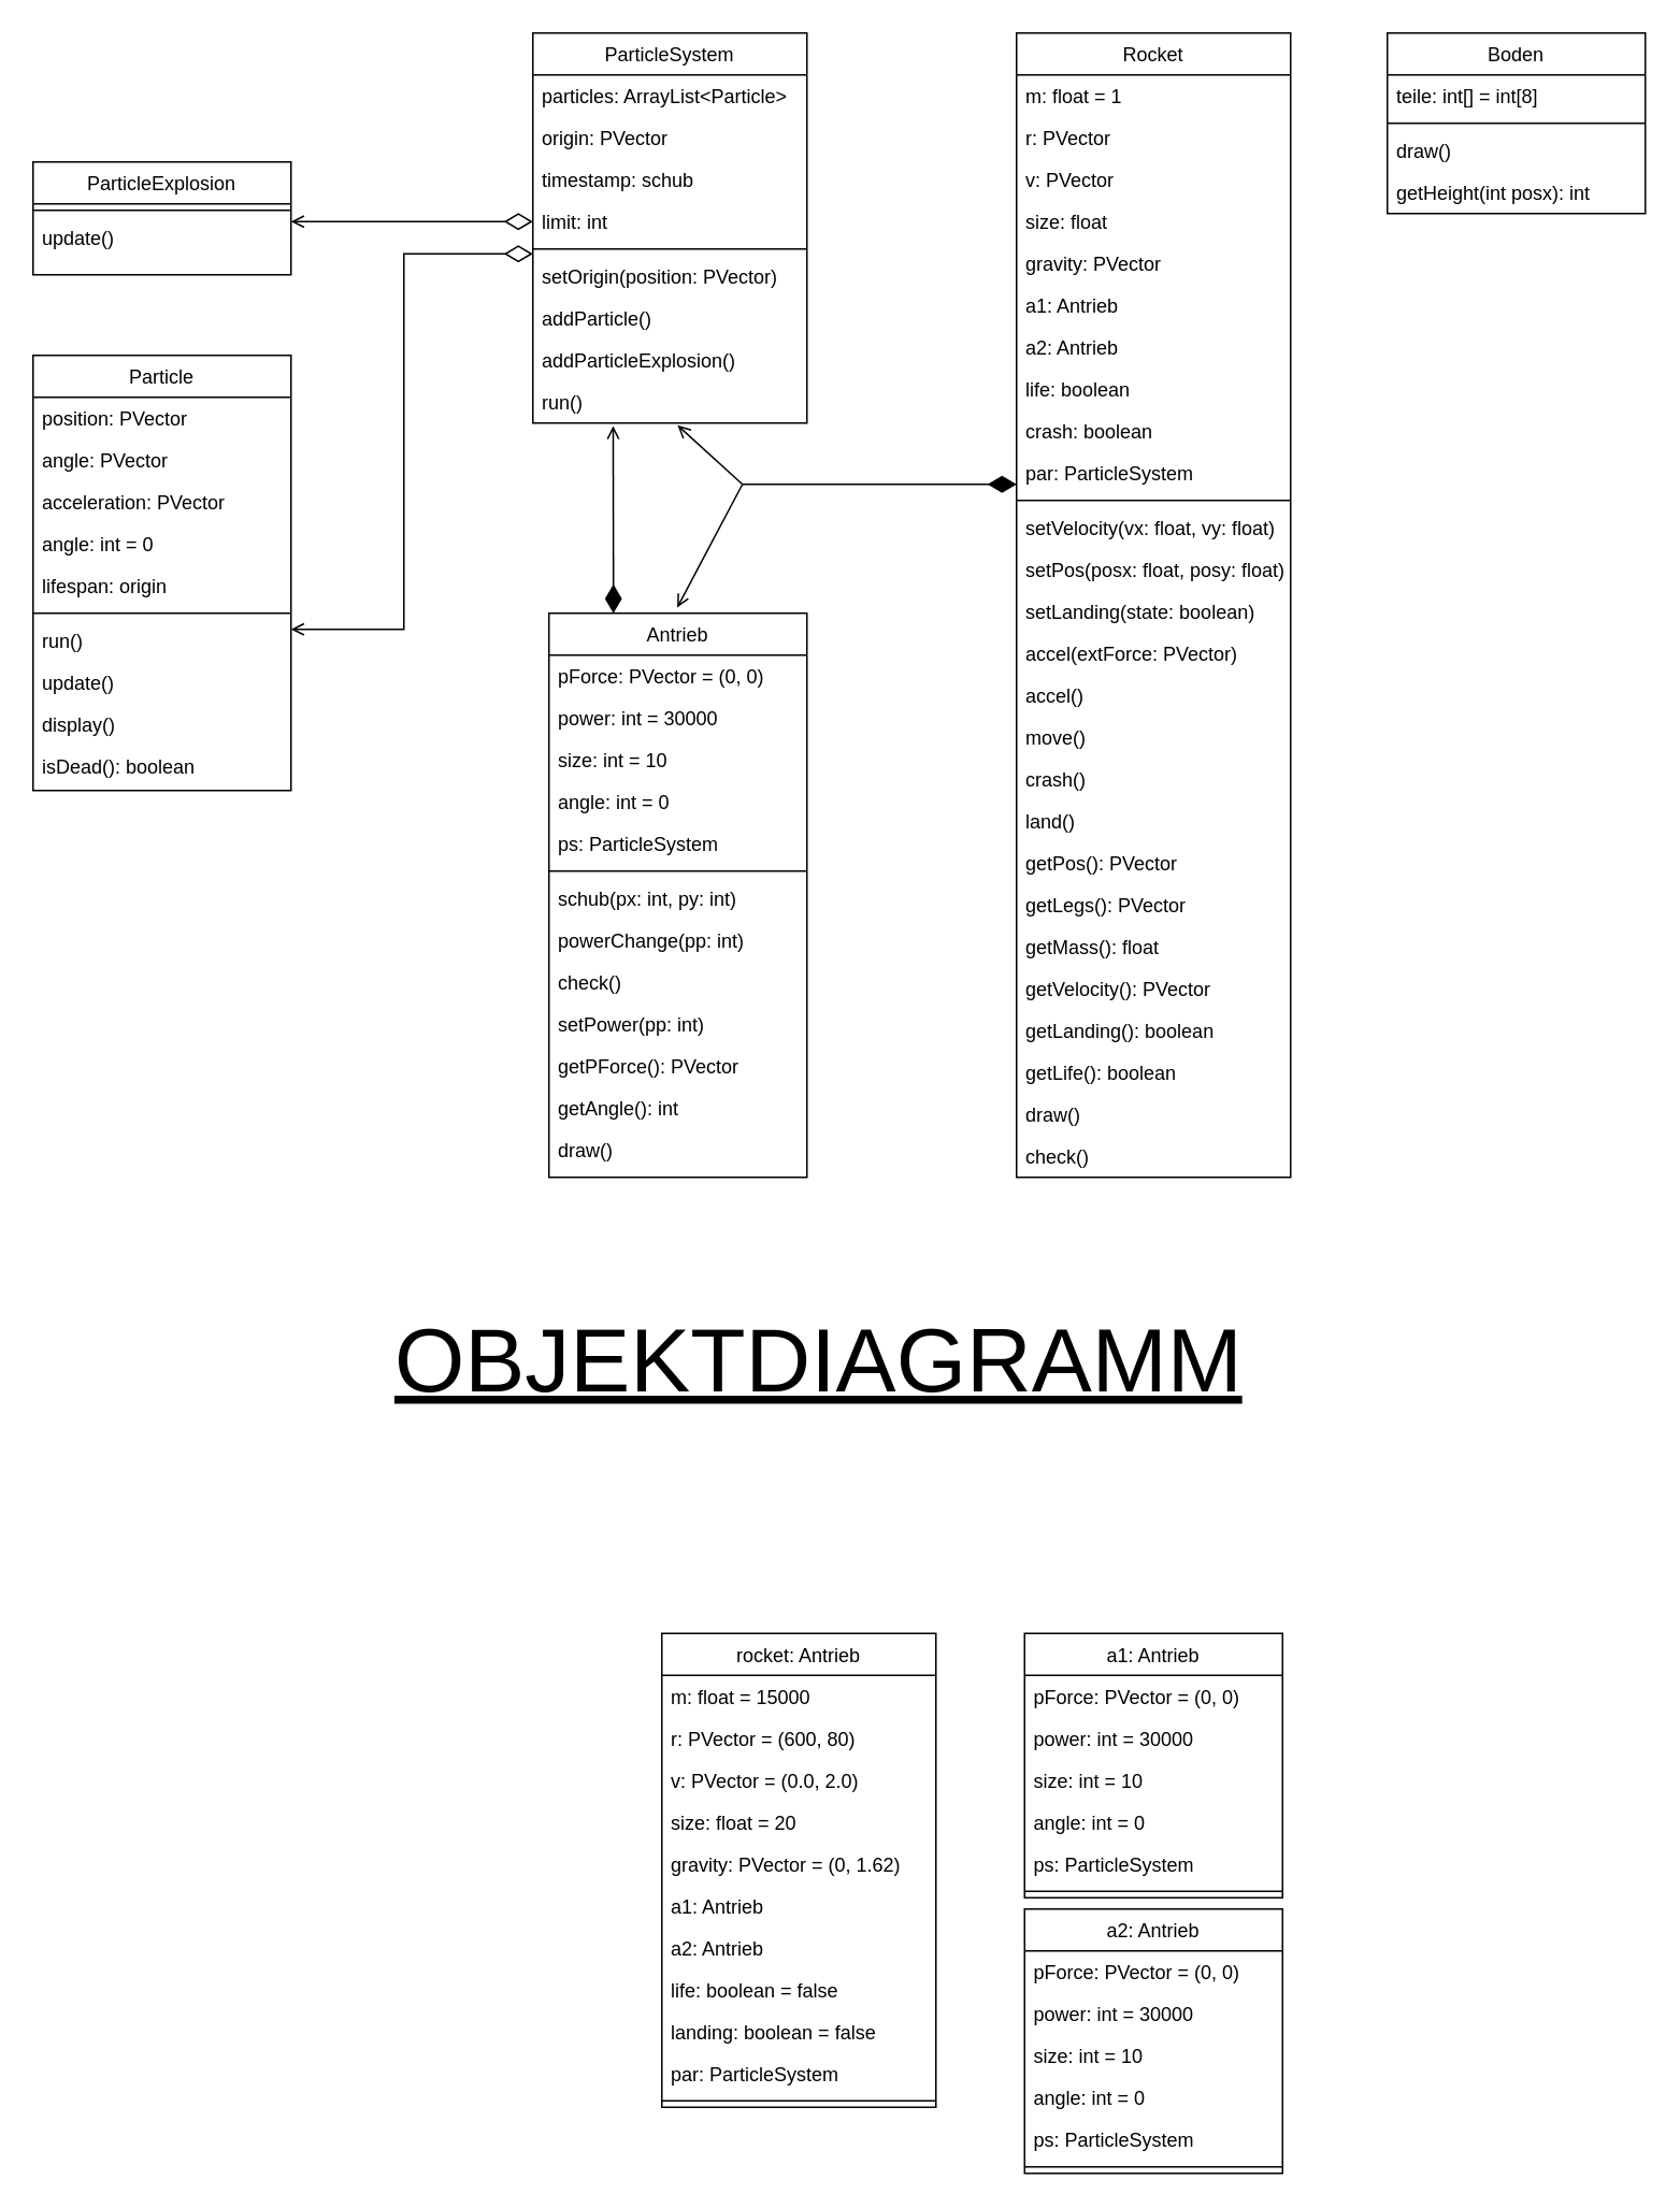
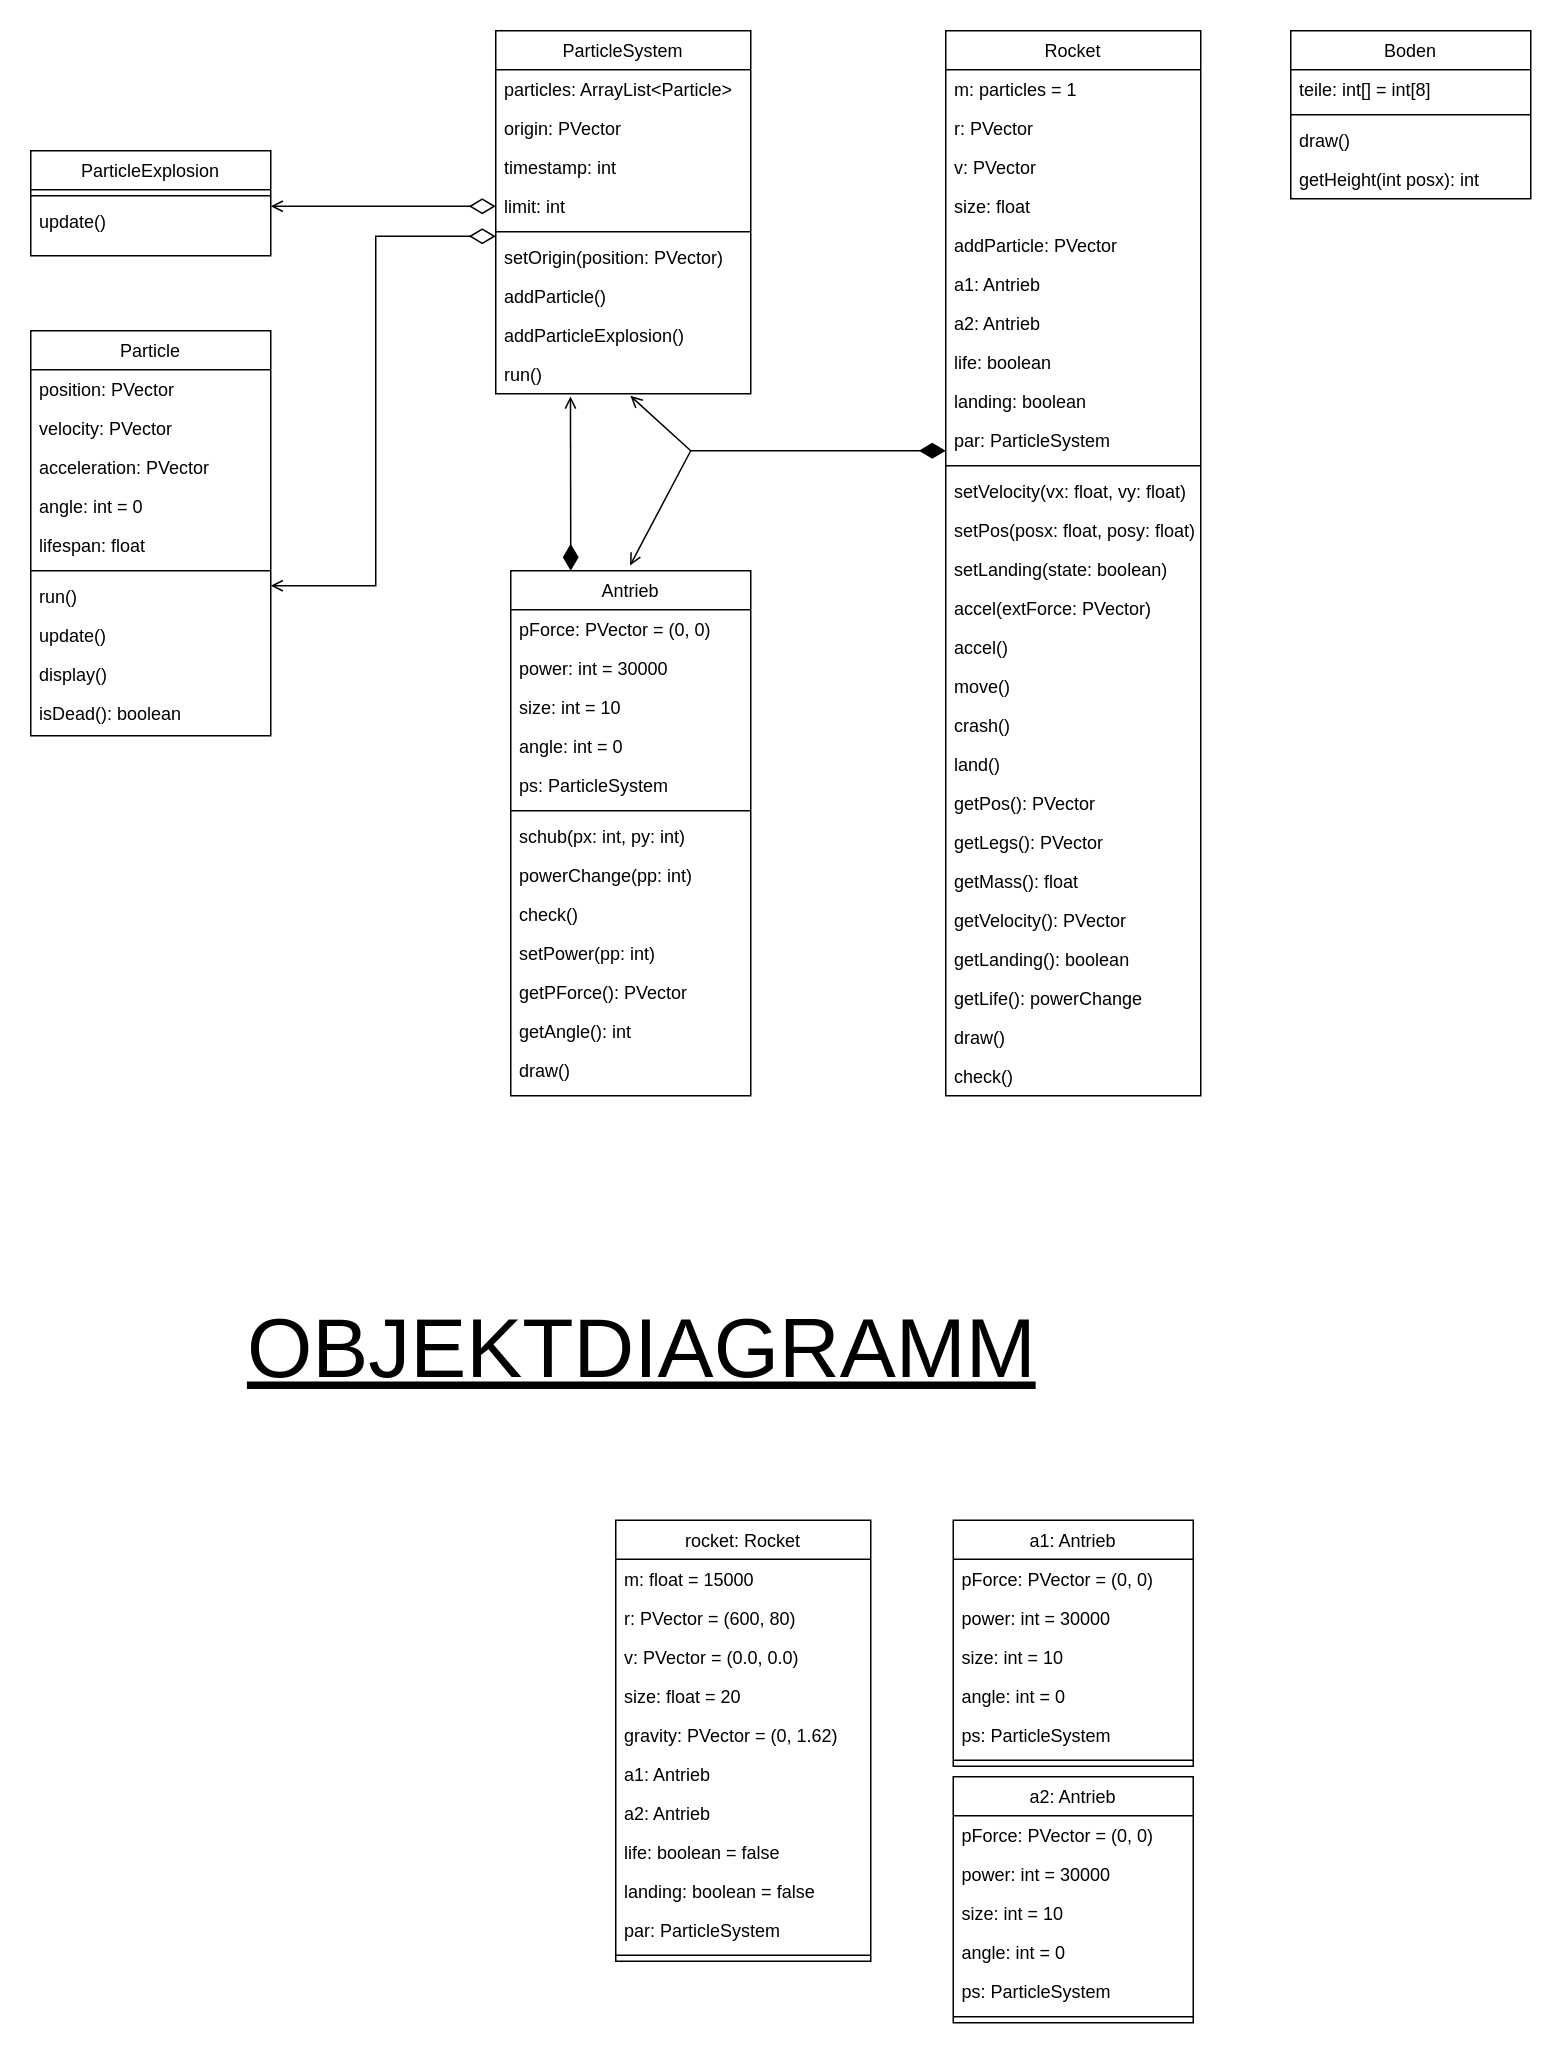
- <mxCell id="47" value="m: float = 1" style="text;align=left;verticalAlign=top;spacingLeft=4;spacingRight=4;overflow=hidden;rotatable=0;points=[[0,0.5],[1,0.5]];portConstraint=eastwest;" parent="46" vertex="1"><mxGeometry y="26" width="170" height="26" as="geometry" /></mxCell>
+ <mxCell id="47" value="m: particles = 1" style="text;align=left;verticalAlign=top;spacingLeft=4;spacingRight=4;overflow=hidden;rotatable=0;points=[[0,0.5],[1,0.5]];portConstraint=eastwest;" parent="46" vertex="1"><mxGeometry y="26" width="170" height="26" as="geometry" /></mxCell>
- <mxCell id="38" value="timestamp: schub" style="text;align=left;verticalAlign=top;spacingLeft=4;spacingRight=4;overflow=hidden;rotatable=0;points=[[0,0.5],[1,0.5]];portConstraint=eastwest;rounded=0;shadow=0;html=0;" parent="35" vertex="1"><mxGeometry y="78" width="170" height="26" as="geometry" /></mxCell>
+ <mxCell id="38" value="timestamp: int" style="text;align=left;verticalAlign=top;spacingLeft=4;spacingRight=4;overflow=hidden;rotatable=0;points=[[0,0.5],[1,0.5]];portConstraint=eastwest;rounded=0;shadow=0;html=0;" parent="35" vertex="1"><mxGeometry y="78" width="170" height="26" as="geometry" /></mxCell>
- <mxCell id="51" value="gravity: PVector" style="text;align=left;verticalAlign=top;spacingLeft=4;spacingRight=4;overflow=hidden;rotatable=0;points=[[0,0.5],[1,0.5]];portConstraint=eastwest;rounded=0;shadow=0;html=0;" parent="46" vertex="1"><mxGeometry y="130" width="170" height="26" as="geometry" /></mxCell>
+ <mxCell id="51" value="addParticle: PVector" style="text;align=left;verticalAlign=top;spacingLeft=4;spacingRight=4;overflow=hidden;rotatable=0;points=[[0,0.5],[1,0.5]];portConstraint=eastwest;rounded=0;shadow=0;html=0;" parent="46" vertex="1"><mxGeometry y="130" width="170" height="26" as="geometry" /></mxCell>
- <mxCell id="55" value="crash: boolean" style="text;align=left;verticalAlign=top;spacingLeft=4;spacingRight=4;overflow=hidden;rotatable=0;points=[[0,0.5],[1,0.5]];portConstraint=eastwest;rounded=0;shadow=0;html=0;" parent="46" vertex="1"><mxGeometry y="234" width="170" height="26" as="geometry" /></mxCell>
+ <mxCell id="55" value="landing: boolean" style="text;align=left;verticalAlign=top;spacingLeft=4;spacingRight=4;overflow=hidden;rotatable=0;points=[[0,0.5],[1,0.5]];portConstraint=eastwest;rounded=0;shadow=0;html=0;" parent="46" vertex="1"><mxGeometry y="234" width="170" height="26" as="geometry" /></mxCell>
- <mxCell id="23" value="angle: PVector&#10;" style="text;align=left;verticalAlign=top;spacingLeft=4;spacingRight=4;overflow=hidden;rotatable=0;points=[[0,0.5],[1,0.5]];portConstraint=eastwest;rounded=0;shadow=0;html=0;" parent="21" vertex="1"><mxGeometry y="52" width="160" height="26" as="geometry" /></mxCell>
+ <mxCell id="23" value="velocity: PVector&#10;" style="text;align=left;verticalAlign=top;spacingLeft=4;spacingRight=4;overflow=hidden;rotatable=0;points=[[0,0.5],[1,0.5]];portConstraint=eastwest;rounded=0;shadow=0;html=0;" parent="21" vertex="1"><mxGeometry y="52" width="160" height="26" as="geometry" /></mxCell>
- <mxCell id="26" value="lifespan: origin" style="text;align=left;verticalAlign=top;spacingLeft=4;spacingRight=4;overflow=hidden;rotatable=0;points=[[0,0.5],[1,0.5]];portConstraint=eastwest;rounded=0;shadow=0;html=0;" parent="21" vertex="1"><mxGeometry y="130" width="160" height="26" as="geometry" /></mxCell>
+ <mxCell id="26" value="lifespan: float" style="text;align=left;verticalAlign=top;spacingLeft=4;spacingRight=4;overflow=hidden;rotatable=0;points=[[0,0.5],[1,0.5]];portConstraint=eastwest;rounded=0;shadow=0;html=0;" parent="21" vertex="1"><mxGeometry y="130" width="160" height="26" as="geometry" /></mxCell>
- <mxCell id="71" value="getLife(): boolean" style="text;align=left;verticalAlign=top;spacingLeft=4;spacingRight=4;overflow=hidden;rotatable=0;points=[[0,0.5],[1,0.5]];portConstraint=eastwest;" parent="46" vertex="1"><mxGeometry y="632" width="170" height="26" as="geometry" /></mxCell>
+ <mxCell id="71" value="getLife(): powerChange" style="text;align=left;verticalAlign=top;spacingLeft=4;spacingRight=4;overflow=hidden;rotatable=0;points=[[0,0.5],[1,0.5]];portConstraint=eastwest;" parent="46" vertex="1"><mxGeometry y="632" width="170" height="26" as="geometry" /></mxCell>
- <mxCell id="79" value="&lt;font size=&quot;1&quot; style=&quot;&quot;&gt;&lt;u style=&quot;font-size: 56px;&quot;&gt;OBJEKTDIAGRAMM&lt;/u&gt;&lt;/font&gt;" style="text;html=1;align=center;verticalAlign=middle;resizable=0;points=[];autosize=1;strokeColor=none;fillColor=none;" parent="1" vertex="1"><mxGeometry x="232" y="803" width="550" height="80" as="geometry" /></mxCell>
+ <mxCell id="79" value="&lt;font size=&quot;1&quot; style=&quot;&quot;&gt;&lt;u style=&quot;font-size: 56px;&quot;&gt;OBJEKTDIAGRAMM&lt;/u&gt;&lt;/font&gt;" style="text;html=1;align=center;verticalAlign=middle;resizable=0;points=[];autosize=1;strokeColor=none;fillColor=none;" parent="1" vertex="1"><mxGeometry x="152" y="858" width="550" height="80" as="geometry" /></mxCell>
- <mxCell id="80" value="rocket: Antrieb" style="swimlane;fontStyle=0;align=center;verticalAlign=top;childLayout=stackLayout;horizontal=1;startSize=26;horizontalStack=0;resizeParent=1;resizeLast=0;collapsible=1;marginBottom=0;rounded=0;shadow=0;strokeWidth=1;" parent="1" vertex="1"><mxGeometry x="410" y="1013" width="170" height="294" as="geometry"><mxRectangle x="550" y="140" width="160" height="26" as="alternateBounds" /></mxGeometry></mxCell>
+ <mxCell id="80" value="rocket: Rocket" style="swimlane;fontStyle=0;align=center;verticalAlign=top;childLayout=stackLayout;horizontal=1;startSize=26;horizontalStack=0;resizeParent=1;resizeLast=0;collapsible=1;marginBottom=0;rounded=0;shadow=0;strokeWidth=1;" parent="1" vertex="1"><mxGeometry x="410" y="1013" width="170" height="294" as="geometry"><mxRectangle x="550" y="140" width="160" height="26" as="alternateBounds" /></mxGeometry></mxCell>
- <mxCell id="83" value="v: PVector = (0.0, 2.0)" style="text;align=left;verticalAlign=top;spacingLeft=4;spacingRight=4;overflow=hidden;rotatable=0;points=[[0,0.5],[1,0.5]];portConstraint=eastwest;rounded=0;shadow=0;html=0;" parent="80" vertex="1"><mxGeometry y="78" width="170" height="26" as="geometry" /></mxCell>
+ <mxCell id="83" value="v: PVector = (0.0, 0.0)" style="text;align=left;verticalAlign=top;spacingLeft=4;spacingRight=4;overflow=hidden;rotatable=0;points=[[0,0.5],[1,0.5]];portConstraint=eastwest;rounded=0;shadow=0;html=0;" parent="80" vertex="1"><mxGeometry y="78" width="170" height="26" as="geometry" /></mxCell>
